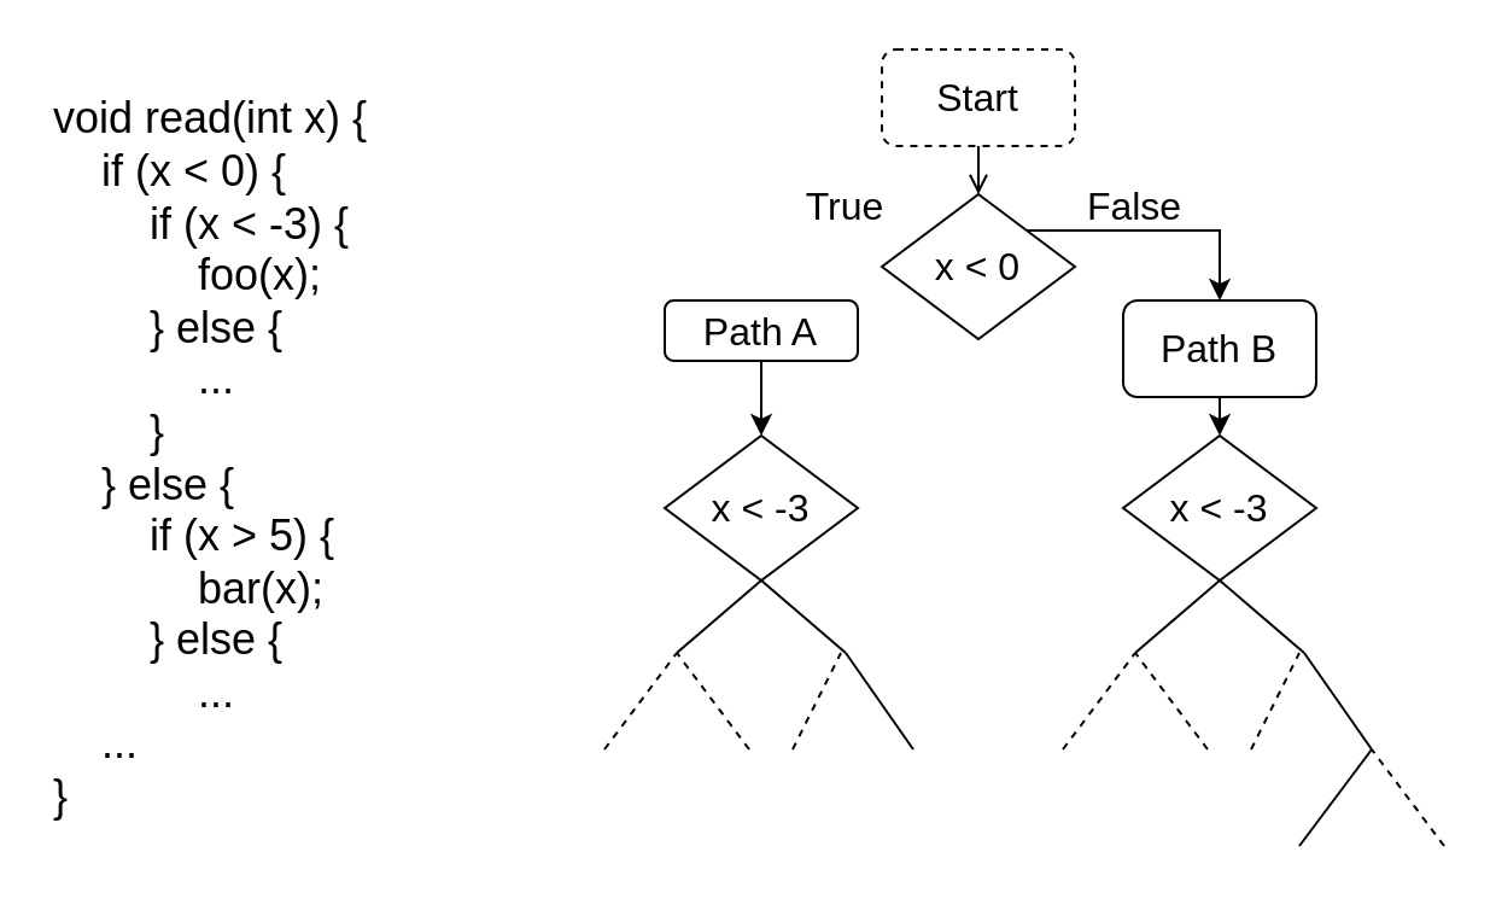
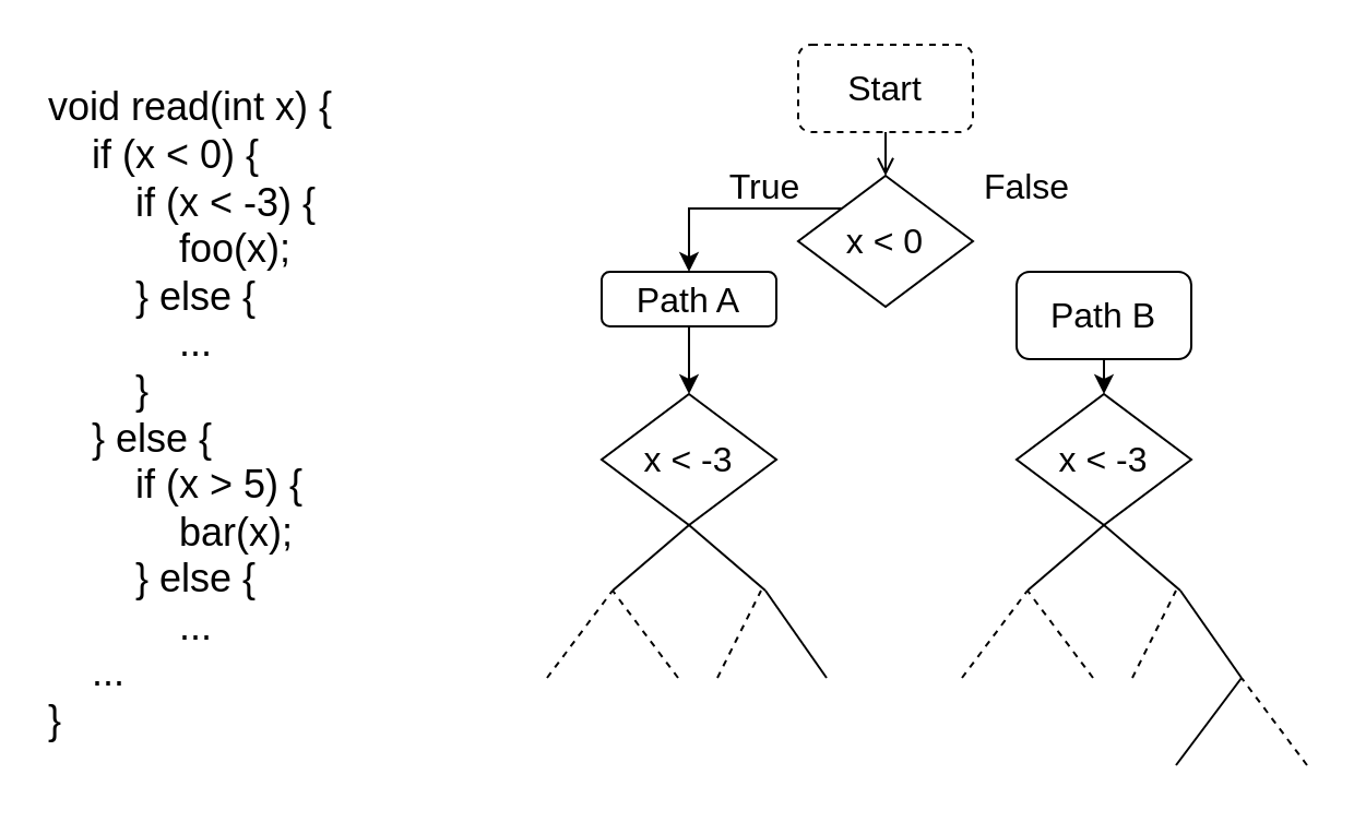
+ <mxCell id="9" style="edgeStyle=orthogonalEdgeStyle;rounded=0;orthogonalLoop=1;jettySize=auto;html=1;entryX=0.5;entryY=0;entryDx=0;entryDy=0;exitX=0;exitY=0;exitDx=0;exitDy=0;" edge="1" parent="1" source="11" target="6"><mxGeometry relative="1" as="geometry" /></mxCell>
- <mxCell id="10" style="edgeStyle=orthogonalEdgeStyle;rounded=0;orthogonalLoop=1;jettySize=auto;html=1;exitX=1;exitY=0;exitDx=0;exitDy=0;entryX=0.5;entryY=0;entryDx=0;entryDy=0;" edge="1" parent="1" source="11" target="8"><mxGeometry relative="1" as="geometry" /></mxCell>
